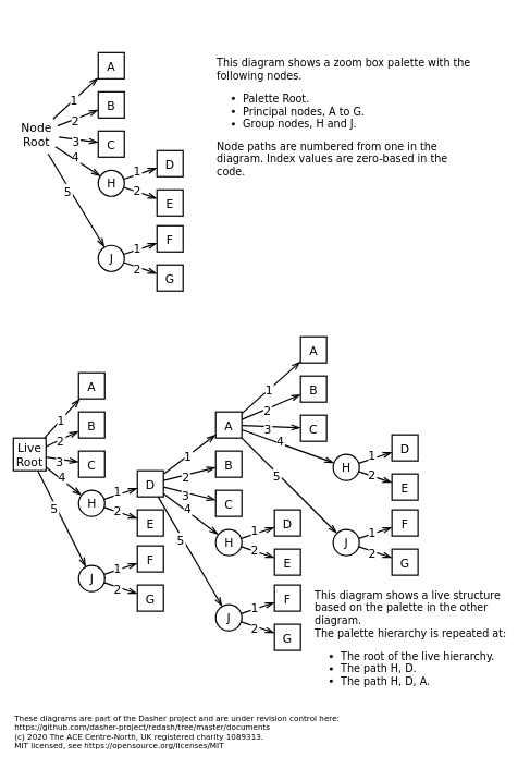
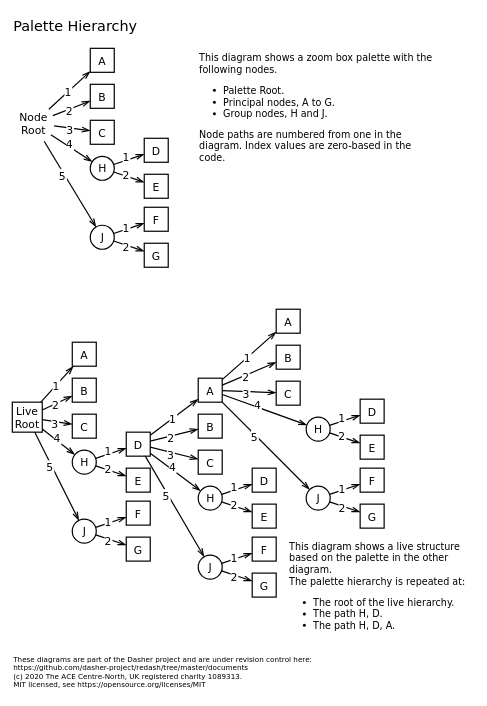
+ <mxCell id="2" value="Palette Hierarchy" style="rounded=0;shadow=0;comic=0;labelBackgroundColor=none;strokeWidth=2;fillColor=none;fontFamily=DejaVu Sans;fontSize=24;fontColor=#000000;align=left;arcSize=20;spacingTop=0;spacingLeft=0;spacing=2;spacingBottom=0;spacingRight=0;points=[[0.2, 0], [0.4, 0], [0.6, 0], [0.8, 0], [0.5,1]];strokeColor=none;" parent="1" vertex="1"><mxGeometry x="20" y="20" width="490" height="40" as="geometry" /></mxCell>
